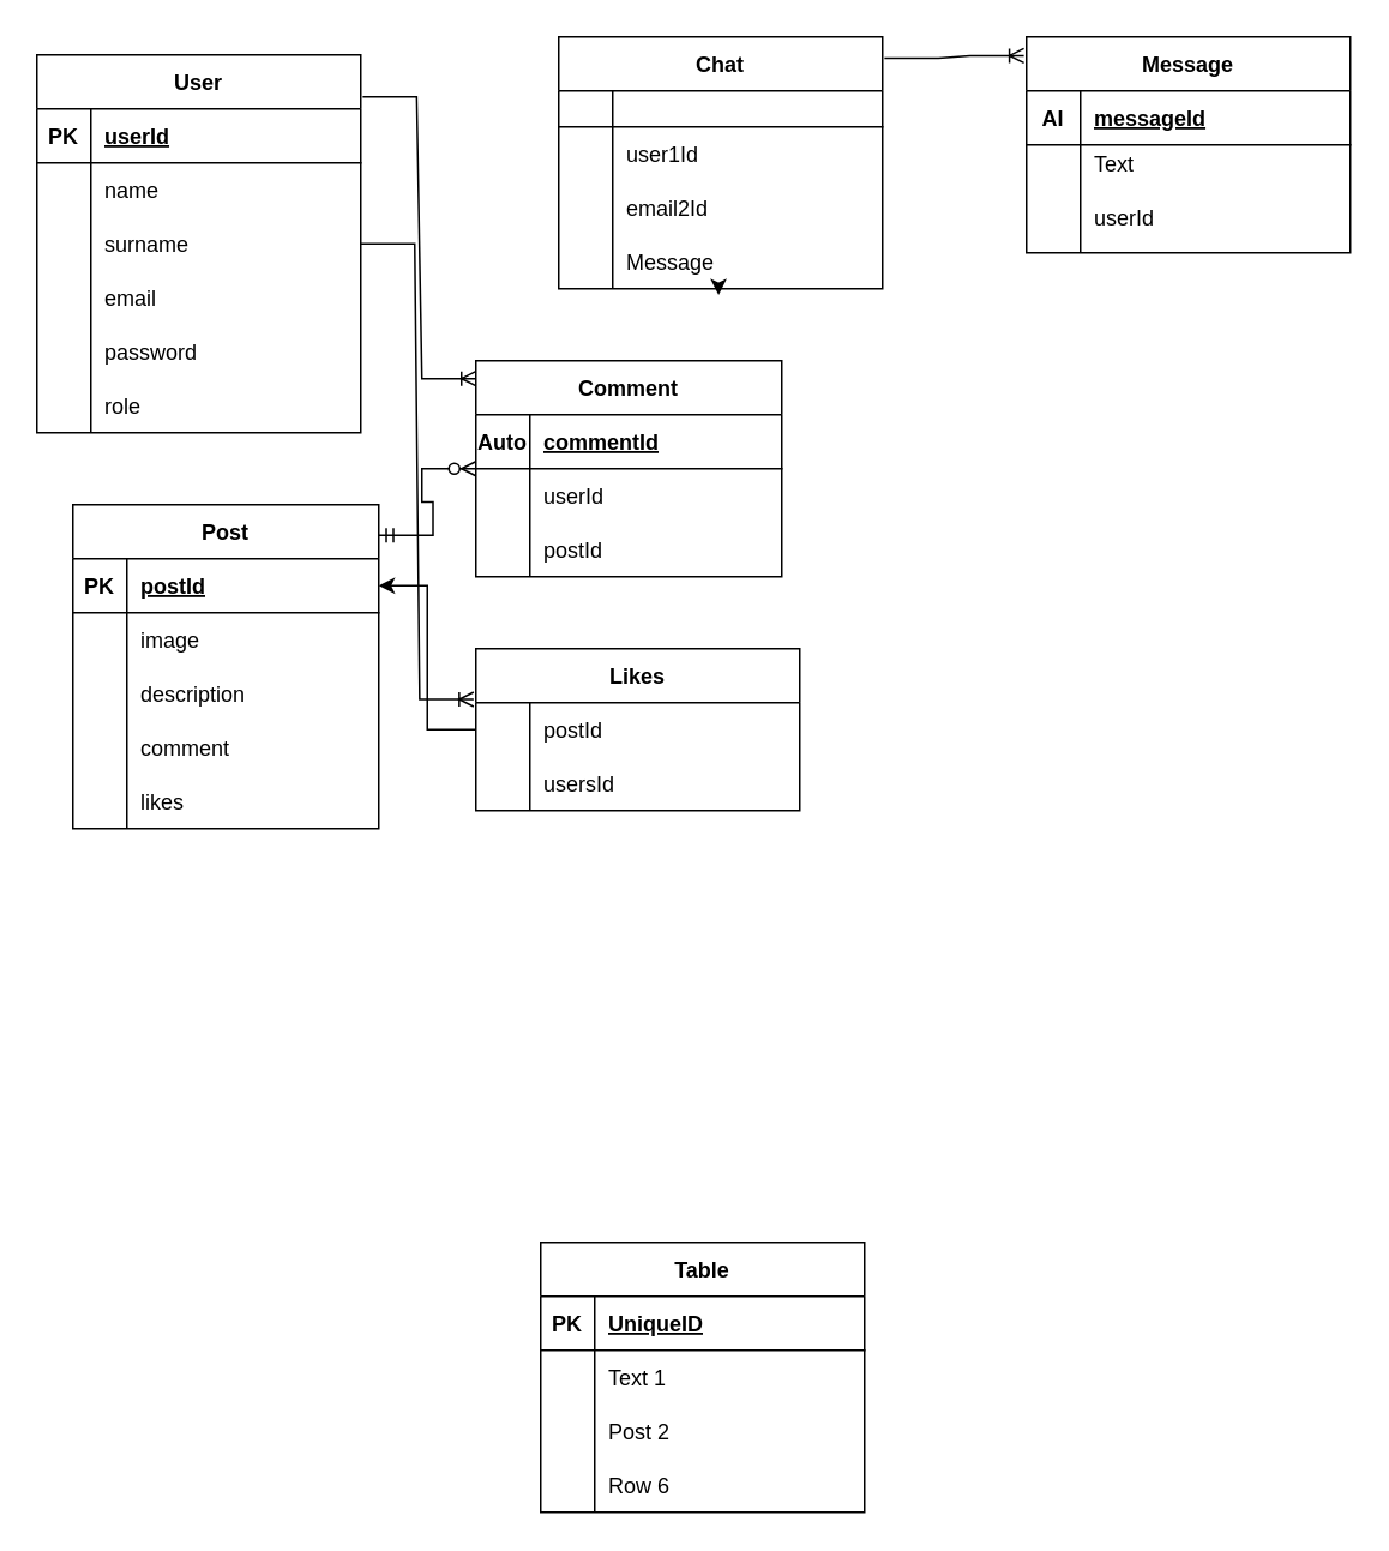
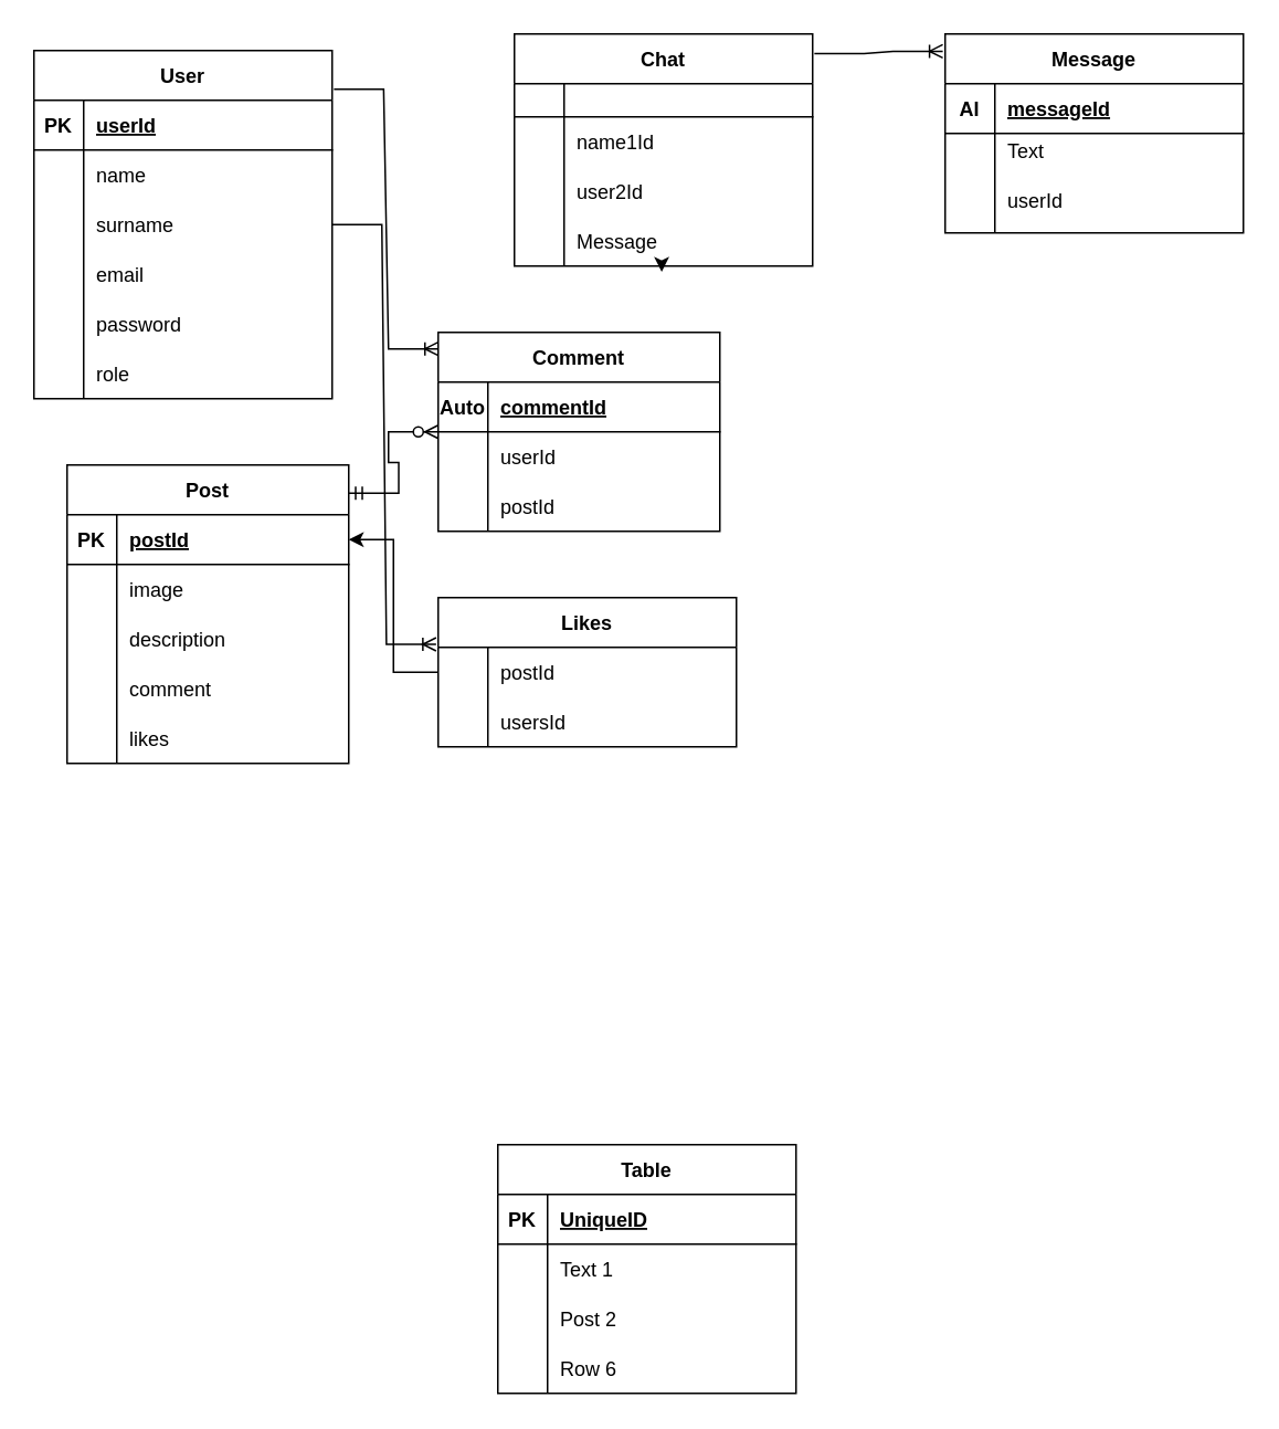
- <mxCell id="53" value="user1Id" style="shape=partialRectangle;connectable=0;fillColor=none;top=0;left=0;bottom=0;right=0;align=left;spacingLeft=6;overflow=hidden;" vertex="1" parent="51"><mxGeometry x="30" width="150" height="30" as="geometry"><mxRectangle width="150" height="30" as="alternateBounds" /></mxGeometry></mxCell>
+ <mxCell id="53" value="name1Id" style="shape=partialRectangle;connectable=0;fillColor=none;top=0;left=0;bottom=0;right=0;align=left;spacingLeft=6;overflow=hidden;" vertex="1" parent="51"><mxGeometry x="30" width="150" height="30" as="geometry"><mxRectangle width="150" height="30" as="alternateBounds" /></mxGeometry></mxCell>
- <mxCell id="56" value="email2Id" style="shape=partialRectangle;connectable=0;fillColor=none;top=0;left=0;bottom=0;right=0;align=left;spacingLeft=6;overflow=hidden;" vertex="1" parent="54"><mxGeometry x="30" width="150" height="30" as="geometry"><mxRectangle width="150" height="30" as="alternateBounds" /></mxGeometry></mxCell>
+ <mxCell id="56" value="user2Id" style="shape=partialRectangle;connectable=0;fillColor=none;top=0;left=0;bottom=0;right=0;align=left;spacingLeft=6;overflow=hidden;" vertex="1" parent="54"><mxGeometry x="30" width="150" height="30" as="geometry"><mxRectangle width="150" height="30" as="alternateBounds" /></mxGeometry></mxCell>
